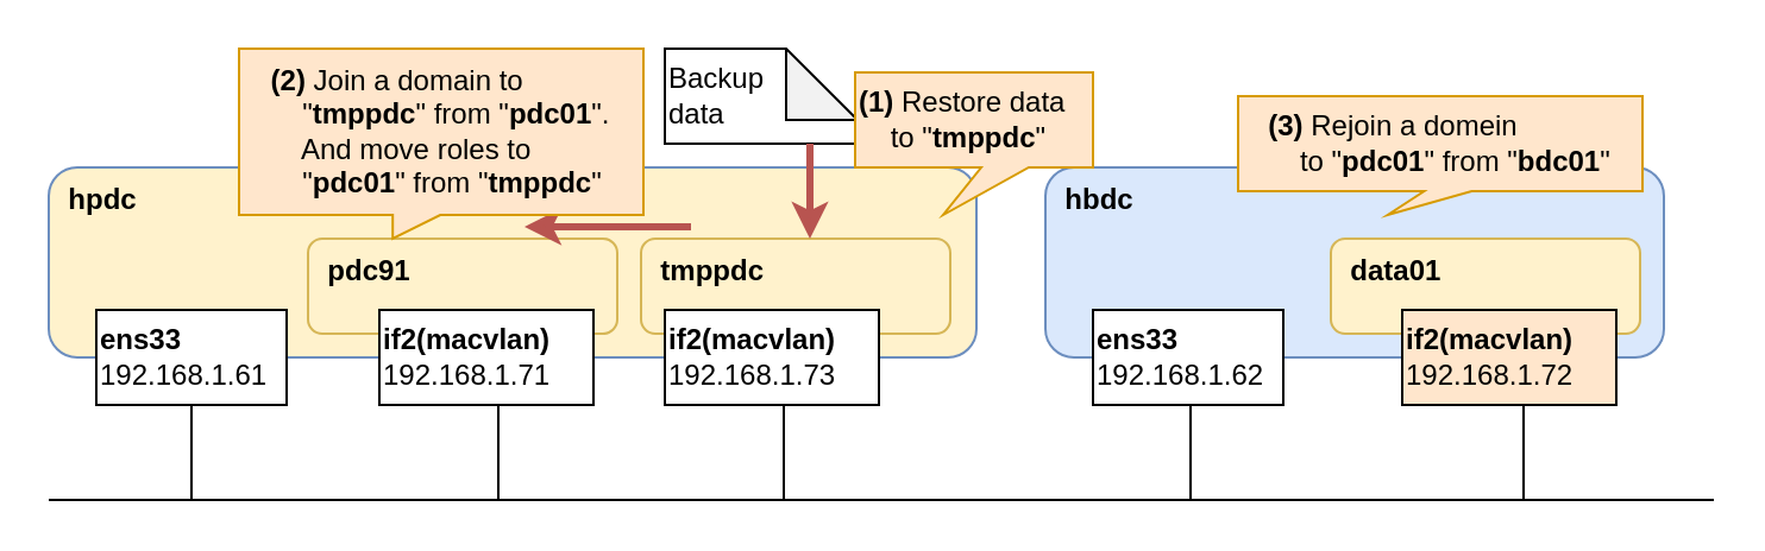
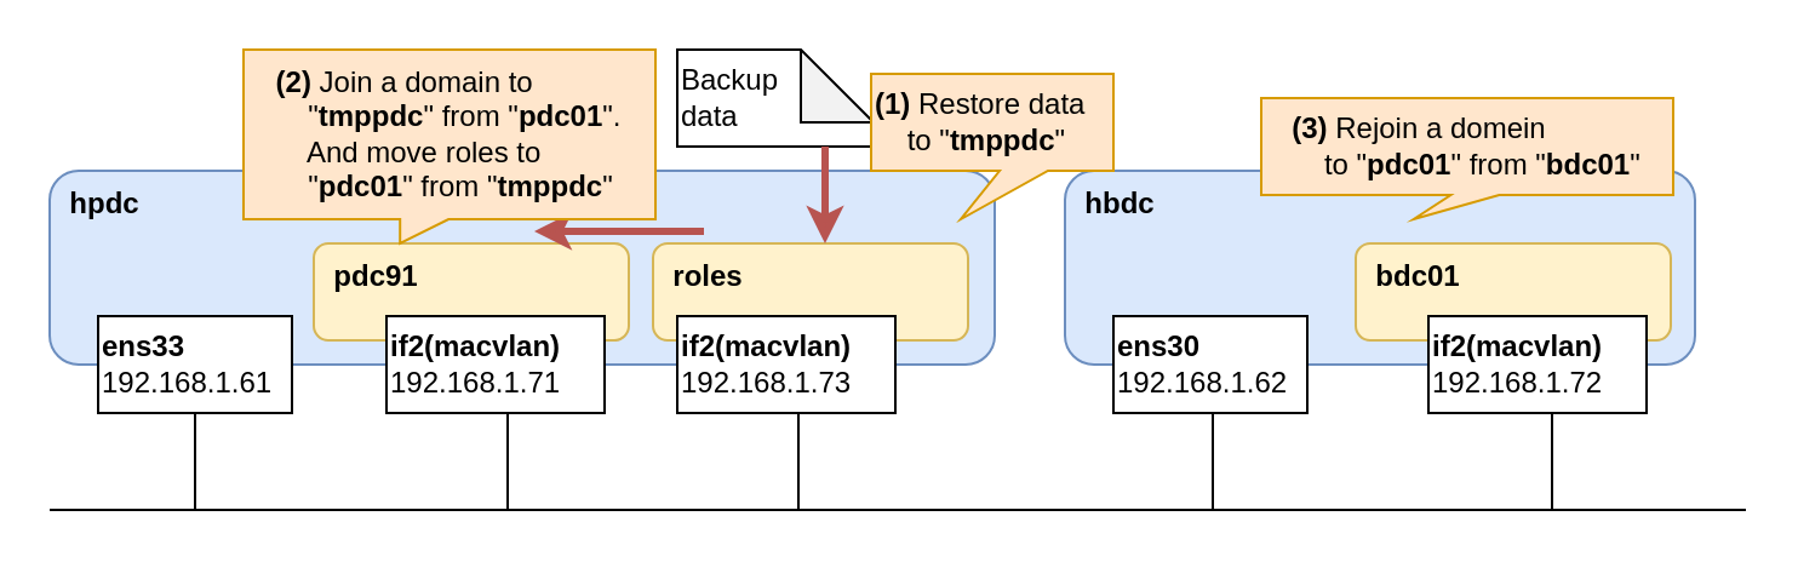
- <mxCell id="2" value="&amp;nbsp; &lt;b&gt;hpdc&lt;/b&gt;" style="rounded=1;whiteSpace=wrap;html=1;fillColor=#fff2cc;strokeColor=#6c8ebf;align=left;verticalAlign=top;" parent="1" vertex="1"><mxGeometry x="20" y="70" width="390" height="80" as="geometry" /></mxCell>
+ <mxCell id="2" value="&amp;nbsp; &lt;b&gt;hpdc&lt;/b&gt;" style="rounded=1;whiteSpace=wrap;html=1;fillColor=#dae8fc;strokeColor=#6c8ebf;align=left;verticalAlign=top;" parent="1" vertex="1"><mxGeometry x="20" y="70" width="390" height="80" as="geometry" /></mxCell>
- <mxCell id="12" value="&amp;nbsp; &lt;b&gt;tmppdc&lt;/b&gt;" style="rounded=1;whiteSpace=wrap;html=1;align=left;verticalAlign=top;fillColor=#fff2cc;strokeColor=#d6b656;" vertex="1" parent="1"><mxGeometry x="269" y="100" width="130" height="40" as="geometry" /></mxCell>
+ <mxCell id="12" value="&amp;nbsp; &lt;b&gt;roles&lt;/b&gt;" style="rounded=1;whiteSpace=wrap;html=1;align=left;verticalAlign=top;fillColor=#fff2cc;strokeColor=#d6b656;" vertex="1" parent="1"><mxGeometry x="269" y="100" width="130" height="40" as="geometry" /></mxCell>
- <mxCell id="7" value="&amp;nbsp; &lt;b&gt;data01&lt;/b&gt;" style="rounded=1;whiteSpace=wrap;html=1;align=left;verticalAlign=top;fillColor=#fff2cc;strokeColor=#d6b656;" parent="1" vertex="1"><mxGeometry x="559" y="100" width="130" height="40" as="geometry" /></mxCell>
+ <mxCell id="7" value="&amp;nbsp; &lt;b&gt;bdc01&lt;/b&gt;" style="rounded=1;whiteSpace=wrap;html=1;align=left;verticalAlign=top;fillColor=#fff2cc;strokeColor=#d6b656;" parent="1" vertex="1"><mxGeometry x="559" y="100" width="130" height="40" as="geometry" /></mxCell>
- <mxCell id="8" value="&lt;b&gt;ens33&lt;br&gt;&lt;/b&gt;192.168.1.62" style="rounded=0;whiteSpace=wrap;html=1;align=left;" parent="1" vertex="1"><mxGeometry x="459" y="130" width="80" height="40" as="geometry" /></mxCell>
+ <mxCell id="8" value="&lt;b&gt;ens30&lt;br&gt;&lt;/b&gt;192.168.1.62" style="rounded=0;whiteSpace=wrap;html=1;align=left;" parent="1" vertex="1"><mxGeometry x="459" y="130" width="80" height="40" as="geometry" /></mxCell>
- <mxCell id="9" value="&lt;b&gt;if2(macvlan)&lt;/b&gt;&lt;br&gt;192.168.1.72" style="rounded=0;whiteSpace=wrap;html=1;align=left;fillColor=#ffe6cc;" parent="1" vertex="1"><mxGeometry x="589" y="130" width="90" height="40" as="geometry" /></mxCell>
+ <mxCell id="9" value="&lt;b&gt;if2(macvlan)&lt;/b&gt;&lt;br&gt;192.168.1.72" style="rounded=0;whiteSpace=wrap;html=1;align=left;" parent="1" vertex="1"><mxGeometry x="589" y="130" width="90" height="40" as="geometry" /></mxCell>
